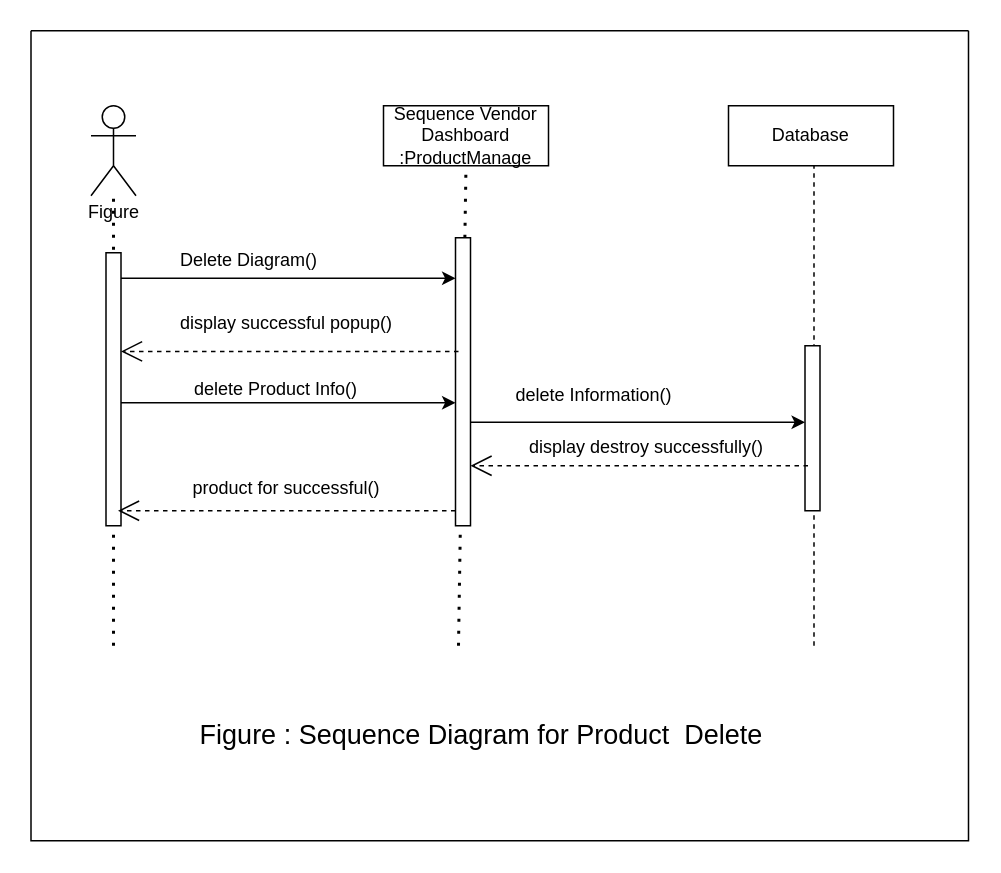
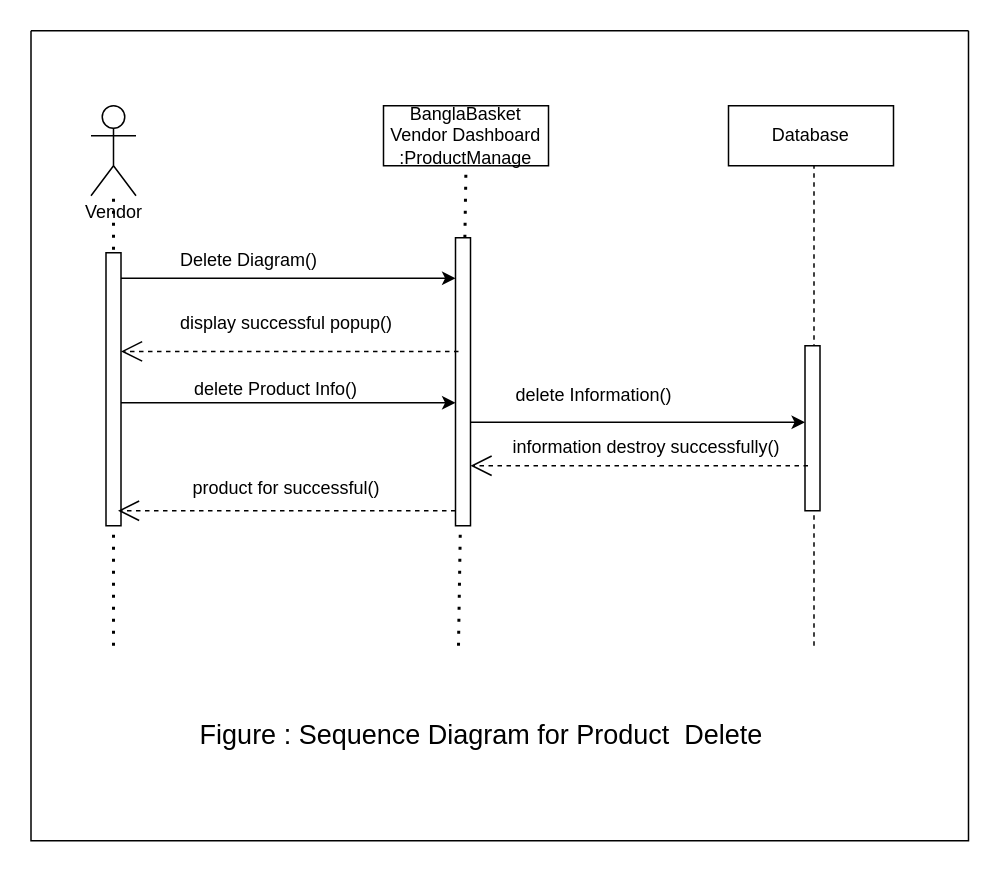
- <mxCell id="3" value="Sequence Vendor Dashboard&lt;br&gt;:ProductManage" style="html=1;whiteSpace=wrap;" parent="1" vertex="1"><mxGeometry x="255" y="70" width="110" height="40" as="geometry" /></mxCell>
+ <mxCell id="3" value="BanglaBasket Vendor Dashboard&lt;br&gt;:ProductManage" style="html=1;whiteSpace=wrap;" parent="1" vertex="1"><mxGeometry x="255" y="70" width="110" height="40" as="geometry" /></mxCell>
- <mxCell id="2" value="Figure" style="text;html=1;align=center;verticalAlign=middle;resizable=0;points=[];autosize=1;strokeColor=none;fillColor=none;" parent="1" vertex="1"><mxGeometry x="45" y="126" width="60" height="30" as="geometry" /></mxCell>
+ <mxCell id="2" value="Vendor" style="text;html=1;align=center;verticalAlign=middle;resizable=0;points=[];autosize=1;strokeColor=none;fillColor=none;" parent="1" vertex="1"><mxGeometry x="45" y="126" width="60" height="30" as="geometry" /></mxCell>
- <mxCell id="22" value="display destroy successfully()" style="text;html=1;align=center;verticalAlign=middle;resizable=0;points=[];autosize=1;strokeColor=none;fillColor=none;" parent="1" vertex="1"><mxGeometry x="330" y="283" width="200" height="30" as="geometry" /></mxCell>
+ <mxCell id="22" value="information destroy successfully()" style="text;html=1;align=center;verticalAlign=middle;resizable=0;points=[];autosize=1;strokeColor=none;fillColor=none;" parent="1" vertex="1"><mxGeometry x="330" y="283" width="200" height="30" as="geometry" /></mxCell>
